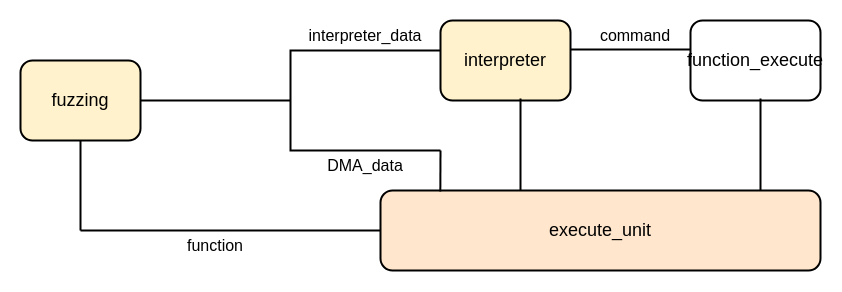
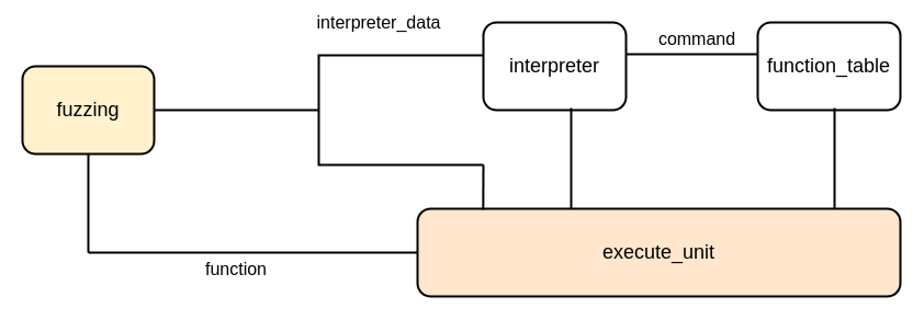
- <mxCell id="5" value="&lt;font style=&quot;font-size: 13px;&quot;&gt;&lt;font style=&quot;font-size: 14px;&quot;&gt;&lt;font style=&quot;font-size: 15px;&quot;&gt;&lt;font style=&quot;font-size: 16px;&quot;&gt;interpreter_data&lt;/font&gt;&lt;/font&gt;&lt;/font&gt;&lt;/font&gt;" style="text;html=1;strokeColor=none;fillColor=none;align=center;verticalAlign=middle;whiteSpace=wrap;rounded=0;" vertex="1" parent="1"><mxGeometry x="310" y="20" width="110" height="30" as="geometry" /></mxCell>
+ <mxCell id="5" value="&lt;font style=&quot;font-size: 13px;&quot;&gt;&lt;font style=&quot;font-size: 14px;&quot;&gt;&lt;font style=&quot;font-size: 15px;&quot;&gt;&lt;font style=&quot;font-size: 16px;&quot;&gt;interpreter_data&lt;/font&gt;&lt;/font&gt;&lt;/font&gt;&lt;/font&gt;" style="text;html=1;strokeColor=none;fillColor=none;align=center;verticalAlign=middle;whiteSpace=wrap;rounded=0;" vertex="1" parent="1"><mxGeometry x="290" y="5" width="110" height="30" as="geometry" /></mxCell>
- <mxCell id="6" value="&lt;font style=&quot;font-size: 13px;&quot;&gt;&lt;font style=&quot;font-size: 14px;&quot;&gt;&lt;font style=&quot;font-size: 15px;&quot;&gt;&lt;font style=&quot;font-size: 16px;&quot;&gt;&lt;font style=&quot;font-size: 17px;&quot;&gt;&lt;font style=&quot;font-size: 18px;&quot;&gt;interpreter&lt;/font&gt;&lt;/font&gt;&lt;/font&gt;&lt;/font&gt;&lt;/font&gt;&lt;/font&gt;" style="rounded=1;whiteSpace=wrap;html=1;strokeWidth=2;fillColor=#fff2cc;" vertex="1" parent="1"><mxGeometry x="440" y="20" width="130" height="80" as="geometry" /></mxCell>
+ <mxCell id="6" value="&lt;font style=&quot;font-size: 13px;&quot;&gt;&lt;font style=&quot;font-size: 14px;&quot;&gt;&lt;font style=&quot;font-size: 15px;&quot;&gt;&lt;font style=&quot;font-size: 16px;&quot;&gt;&lt;font style=&quot;font-size: 17px;&quot;&gt;&lt;font style=&quot;font-size: 18px;&quot;&gt;interpreter&lt;/font&gt;&lt;/font&gt;&lt;/font&gt;&lt;/font&gt;&lt;/font&gt;&lt;/font&gt;" style="rounded=1;whiteSpace=wrap;html=1;strokeWidth=2;" vertex="1" parent="1"><mxGeometry x="440" y="20" width="130" height="80" as="geometry" /></mxCell>
- <mxCell id="9" value="&lt;font style=&quot;font-size: 13px;&quot;&gt;&lt;font style=&quot;font-size: 14px;&quot;&gt;&lt;font style=&quot;font-size: 15px;&quot;&gt;&lt;font style=&quot;font-size: 16px;&quot;&gt;&lt;font style=&quot;font-size: 17px;&quot;&gt;&lt;font style=&quot;font-size: 18px;&quot;&gt;function&lt;/font&gt;&lt;/font&gt;&lt;/font&gt;&lt;/font&gt;&lt;/font&gt;&lt;/font&gt;&lt;font style=&quot;font-size: 19px;&quot;&gt;&lt;font style=&quot;font-size: 18px;&quot;&gt;_execute&lt;/font&gt;&lt;/font&gt;" style="rounded=1;whiteSpace=wrap;html=1;strokeWidth=2;" vertex="1" parent="1"><mxGeometry x="690" y="20" width="130" height="80" as="geometry" /></mxCell>
+ <mxCell id="9" value="&lt;font style=&quot;font-size: 13px;&quot;&gt;&lt;font style=&quot;font-size: 14px;&quot;&gt;&lt;font style=&quot;font-size: 15px;&quot;&gt;&lt;font style=&quot;font-size: 16px;&quot;&gt;&lt;font style=&quot;font-size: 17px;&quot;&gt;&lt;font style=&quot;font-size: 18px;&quot;&gt;function&lt;/font&gt;&lt;/font&gt;&lt;/font&gt;&lt;/font&gt;&lt;/font&gt;&lt;/font&gt;&lt;font style=&quot;font-size: 19px;&quot;&gt;&lt;font style=&quot;font-size: 18px;&quot;&gt;_table&lt;/font&gt;&lt;/font&gt;" style="rounded=1;whiteSpace=wrap;html=1;strokeWidth=2;" vertex="1" parent="1"><mxGeometry x="690" y="20" width="130" height="80" as="geometry" /></mxCell>
- <mxCell id="4" value="&lt;font style=&quot;font-size: 13px;&quot;&gt;&lt;font style=&quot;font-size: 14px;&quot;&gt;&lt;font style=&quot;font-size: 15px;&quot;&gt;&lt;font style=&quot;font-size: 16px;&quot;&gt;DMA_data&lt;/font&gt;&lt;/font&gt;&lt;/font&gt;&lt;/font&gt;" style="text;html=1;strokeColor=none;fillColor=none;align=center;verticalAlign=middle;whiteSpace=wrap;rounded=0;" vertex="1" parent="1"><mxGeometry x="310" y="150" width="110" height="30" as="geometry" /></mxCell>
